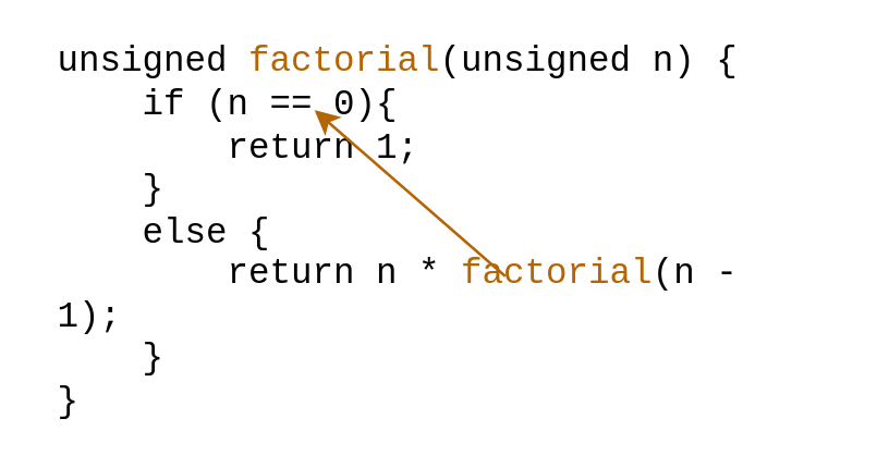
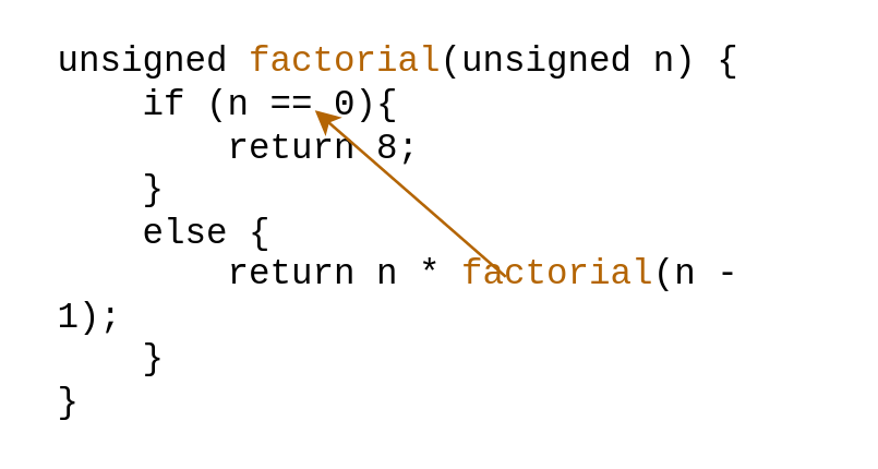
- <mxCell id="2" value="&lt;div style=&quot;border-color: var(--border-color); font-family: Consolas, &amp;quot;Courier New&amp;quot;, monospace; font-size: 13px; text-align: left;&quot;&gt;unsigned &lt;font color=&quot;#b46504&quot;&gt;factorial&lt;/font&gt;(unsigned n) {&lt;/div&gt;&lt;div style=&quot;border-color: var(--border-color); font-family: Consolas, &amp;quot;Courier New&amp;quot;, monospace; font-size: 13px; text-align: left;&quot;&gt;&amp;nbsp; &amp;nbsp; if (n == 0){&lt;/div&gt;&lt;div style=&quot;border-color: var(--border-color); font-family: Consolas, &amp;quot;Courier New&amp;quot;, monospace; font-size: 13px; text-align: left;&quot;&gt;&amp;nbsp; &amp;nbsp; &amp;nbsp; &amp;nbsp; return 1;&lt;/div&gt;&lt;div style=&quot;border-color: var(--border-color); font-family: Consolas, &amp;quot;Courier New&amp;quot;, monospace; font-size: 13px; text-align: left;&quot;&gt;&amp;nbsp; &amp;nbsp; }&lt;/div&gt;&lt;div style=&quot;border-color: var(--border-color); font-family: Consolas, &amp;quot;Courier New&amp;quot;, monospace; font-size: 13px; text-align: left;&quot;&gt;&amp;nbsp; &amp;nbsp; else {&lt;/div&gt;&lt;div style=&quot;border-color: var(--border-color); font-family: Consolas, &amp;quot;Courier New&amp;quot;, monospace; font-size: 13px; text-align: left;&quot;&gt;&amp;nbsp; &amp;nbsp; &amp;nbsp; &amp;nbsp; return n * &lt;font color=&quot;#b46504&quot;&gt;factorial&lt;/font&gt;(n - 1);&lt;/div&gt;&lt;div style=&quot;border-color: var(--border-color); font-family: Consolas, &amp;quot;Courier New&amp;quot;, monospace; font-size: 13px; text-align: left;&quot;&gt;&amp;nbsp; &amp;nbsp; }&lt;/div&gt;&lt;div style=&quot;border-color: var(--border-color); font-family: Consolas, &amp;quot;Courier New&amp;quot;, monospace; font-size: 13px; text-align: left;&quot;&gt;}&lt;/div&gt;" style="text;html=1;strokeColor=none;fillColor=none;align=center;verticalAlign=middle;whiteSpace=wrap;rounded=0;" vertex="1" parent="1"><mxGeometry x="20" y="20" width="280" height="130" as="geometry" /></mxCell>
+ <mxCell id="2" value="&lt;div style=&quot;border-color: var(--border-color); font-family: Consolas, &amp;quot;Courier New&amp;quot;, monospace; font-size: 13px; text-align: left;&quot;&gt;unsigned &lt;font color=&quot;#b46504&quot;&gt;factorial&lt;/font&gt;(unsigned n) {&lt;/div&gt;&lt;div style=&quot;border-color: var(--border-color); font-family: Consolas, &amp;quot;Courier New&amp;quot;, monospace; font-size: 13px; text-align: left;&quot;&gt;&amp;nbsp; &amp;nbsp; if (n == 0){&lt;/div&gt;&lt;div style=&quot;border-color: var(--border-color); font-family: Consolas, &amp;quot;Courier New&amp;quot;, monospace; font-size: 13px; text-align: left;&quot;&gt;&amp;nbsp; &amp;nbsp; &amp;nbsp; &amp;nbsp; return 8;&lt;/div&gt;&lt;div style=&quot;border-color: var(--border-color); font-family: Consolas, &amp;quot;Courier New&amp;quot;, monospace; font-size: 13px; text-align: left;&quot;&gt;&amp;nbsp; &amp;nbsp; }&lt;/div&gt;&lt;div style=&quot;border-color: var(--border-color); font-family: Consolas, &amp;quot;Courier New&amp;quot;, monospace; font-size: 13px; text-align: left;&quot;&gt;&amp;nbsp; &amp;nbsp; else {&lt;/div&gt;&lt;div style=&quot;border-color: var(--border-color); font-family: Consolas, &amp;quot;Courier New&amp;quot;, monospace; font-size: 13px; text-align: left;&quot;&gt;&amp;nbsp; &amp;nbsp; &amp;nbsp; &amp;nbsp; return n * &lt;font color=&quot;#b46504&quot;&gt;factorial&lt;/font&gt;(n - 1);&lt;/div&gt;&lt;div style=&quot;border-color: var(--border-color); font-family: Consolas, &amp;quot;Courier New&amp;quot;, monospace; font-size: 13px; text-align: left;&quot;&gt;&amp;nbsp; &amp;nbsp; }&lt;/div&gt;&lt;div style=&quot;border-color: var(--border-color); font-family: Consolas, &amp;quot;Courier New&amp;quot;, monospace; font-size: 13px; text-align: left;&quot;&gt;}&lt;/div&gt;" style="text;html=1;strokeColor=none;fillColor=none;align=center;verticalAlign=middle;whiteSpace=wrap;rounded=0;" vertex="1" parent="1"><mxGeometry x="20" y="20" width="280" height="130" as="geometry" /></mxCell>
